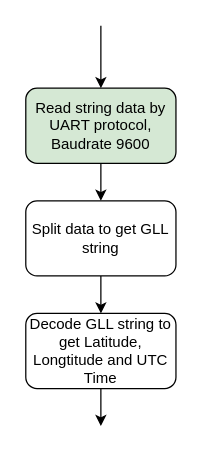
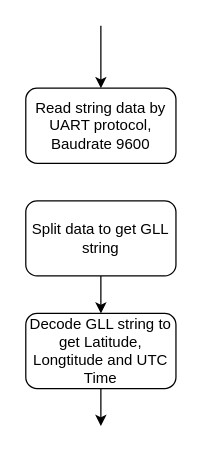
- <mxCell id="3" value="Read string data by UART protocol, Baudrate 9600" style="rounded=1;whiteSpace=wrap;html=1;fillColor=#d5e8d4;" vertex="1" parent="1"><mxGeometry x="20" y="70" width="120" height="60" as="geometry" /></mxCell>
+ <mxCell id="3" value="Read string data by UART protocol, Baudrate 9600" style="rounded=1;whiteSpace=wrap;html=1;" vertex="1" parent="1"><mxGeometry x="20" y="70" width="120" height="60" as="geometry" /></mxCell>
- <mxCell id="2" value="" style="edgeStyle=none;html=1;" edge="1" parent="1" source="3" target="5"><mxGeometry relative="1" as="geometry" /></mxCell>
